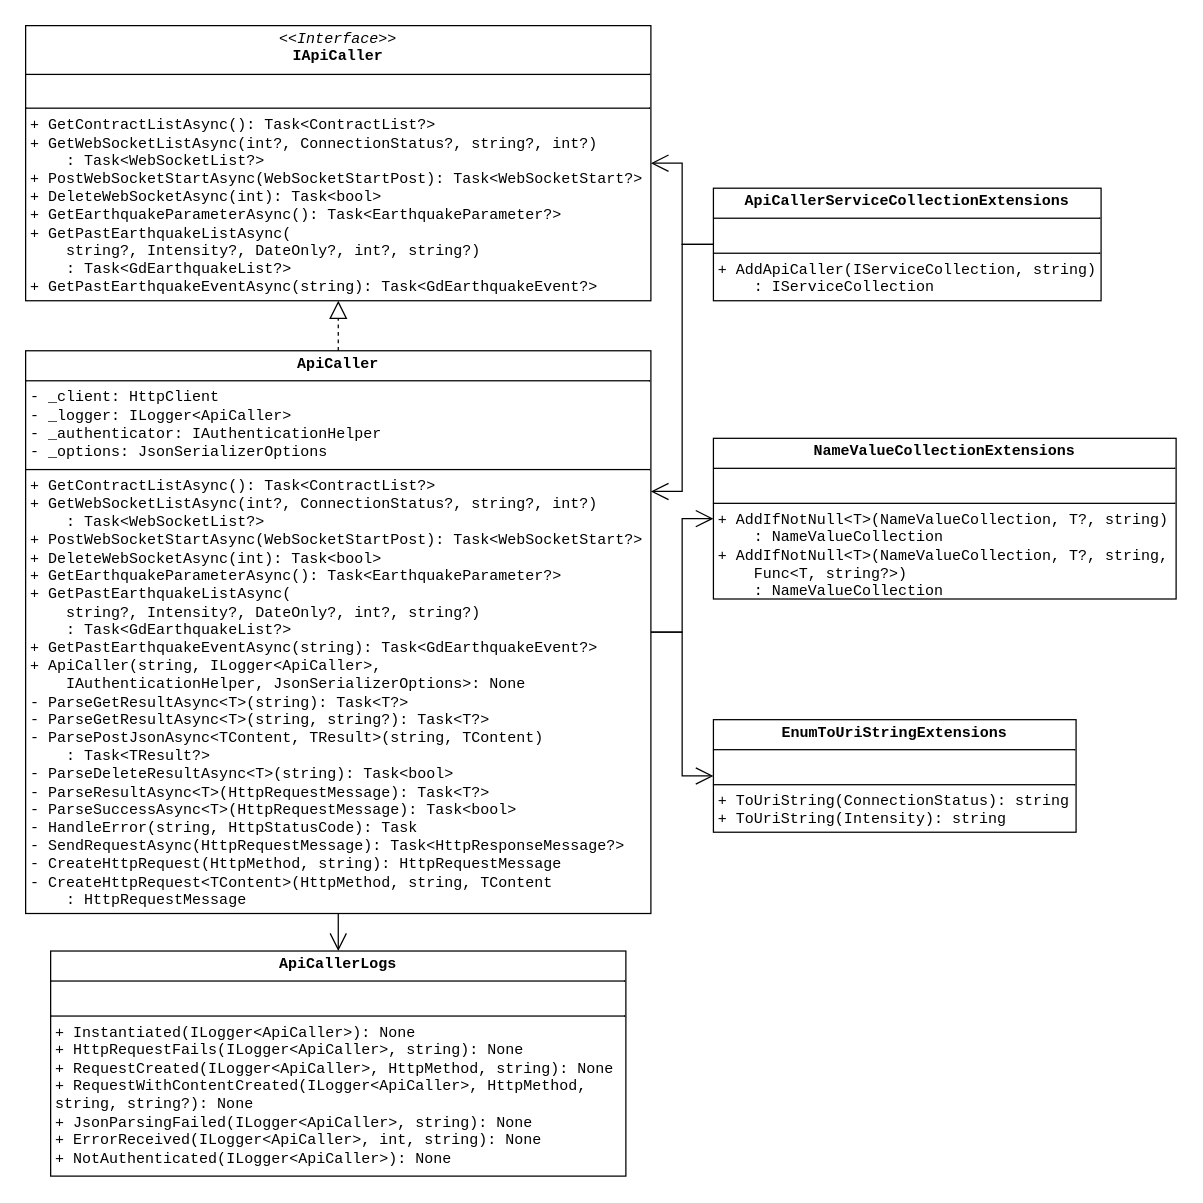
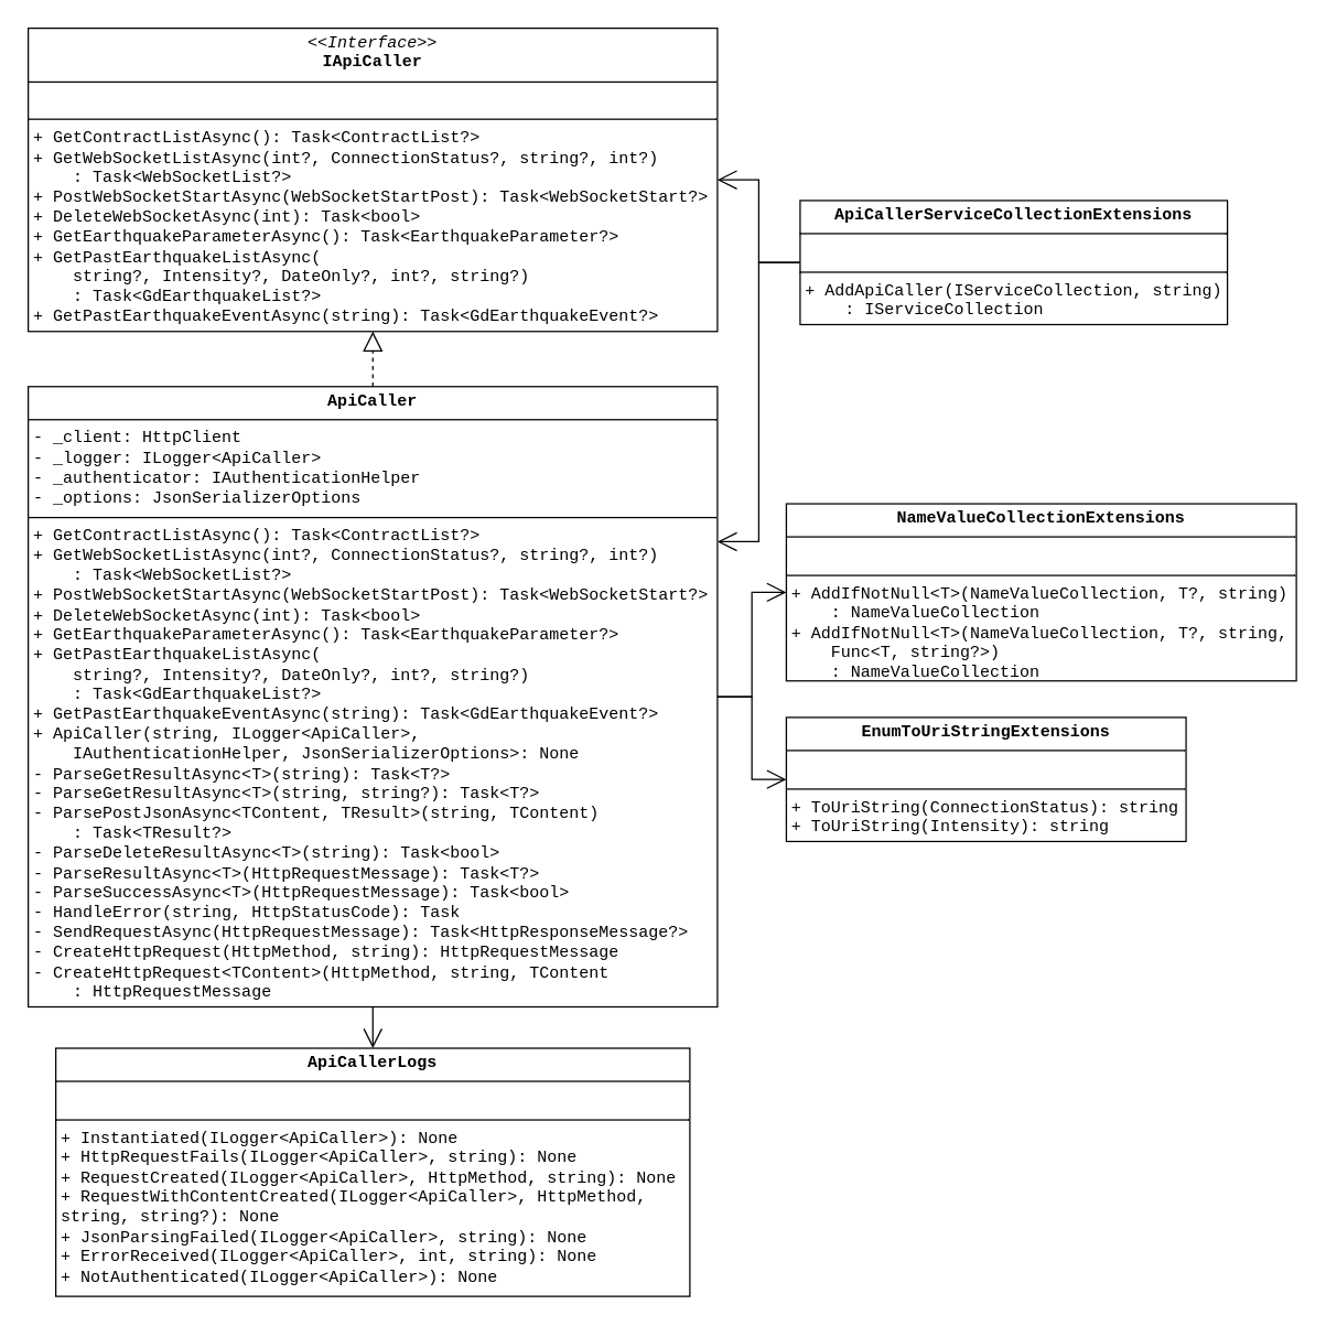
- <mxCell id="7" value="&lt;p style=&quot;margin:0px;margin-top:4px;text-align:center;&quot;&gt;&lt;b&gt;ApiCallerServiceCollectionExtensions&lt;/b&gt;&lt;/p&gt;&lt;hr size=&quot;1&quot; style=&quot;border-style:solid;&quot;&gt;&lt;p style=&quot;margin:0px;margin-left:4px;&quot;&gt;&lt;br&gt;&lt;/p&gt;&lt;hr size=&quot;1&quot; style=&quot;border-style:solid;&quot;&gt;&lt;p style=&quot;margin:0px;margin-left:4px;&quot;&gt;+ AddApiCaller(IServiceCollection, string)&lt;/p&gt;&lt;p style=&quot;margin:0px;margin-left:4px;&quot;&gt;&amp;nbsp; &amp;nbsp; : IServiceCollection&lt;/p&gt;" style="verticalAlign=top;align=left;overflow=fill;html=1;whiteSpace=wrap;fontFamily=Courier New;" vertex="1" parent="1"><mxGeometry x="570" y="150" width="310" height="90" as="geometry" /></mxCell>
+ <mxCell id="7" value="&lt;p style=&quot;margin:0px;margin-top:4px;text-align:center;&quot;&gt;&lt;b&gt;ApiCallerServiceCollectionExtensions&lt;/b&gt;&lt;/p&gt;&lt;hr size=&quot;1&quot; style=&quot;border-style:solid;&quot;&gt;&lt;p style=&quot;margin:0px;margin-left:4px;&quot;&gt;&lt;br&gt;&lt;/p&gt;&lt;hr size=&quot;1&quot; style=&quot;border-style:solid;&quot;&gt;&lt;p style=&quot;margin:0px;margin-left:4px;&quot;&gt;+ AddApiCaller(IServiceCollection, string)&lt;/p&gt;&lt;p style=&quot;margin:0px;margin-left:4px;&quot;&gt;&amp;nbsp; &amp;nbsp; : IServiceCollection&lt;/p&gt;" style="verticalAlign=top;align=left;overflow=fill;html=1;whiteSpace=wrap;fontFamily=Courier New;" vertex="1" parent="1"><mxGeometry x="580" y="145" width="310" height="90" as="geometry" /></mxCell>
- <mxCell id="6" value="&lt;p style=&quot;margin:0px;margin-top:4px;text-align:center;&quot;&gt;&lt;b&gt;NameValueCollectionExtensions&lt;/b&gt;&lt;/p&gt;&lt;hr size=&quot;1&quot; style=&quot;border-style:solid;&quot;&gt;&lt;p style=&quot;margin:0px;margin-left:4px;&quot;&gt;&lt;br&gt;&lt;/p&gt;&lt;hr size=&quot;1&quot; style=&quot;border-style:solid;&quot;&gt;&lt;p style=&quot;margin:0px;margin-left:4px;&quot;&gt;+ AddIfNotNull&amp;lt;T&amp;gt;(NameValueCollection, T?, string)&lt;/p&gt;&lt;p style=&quot;margin:0px;margin-left:4px;&quot;&gt;&amp;nbsp; &amp;nbsp; : NameValueCollection&lt;/p&gt;&lt;p style=&quot;margin:0px;margin-left:4px;&quot;&gt;+ AddIfNotNull&amp;lt;T&amp;gt;(NameValueCollection, T?, string,&lt;/p&gt;&lt;p style=&quot;margin:0px;margin-left:4px;&quot;&gt;&amp;nbsp; &amp;nbsp; Func&amp;lt;T, string?&amp;gt;)&lt;/p&gt;&lt;p style=&quot;margin:0px;margin-left:4px;&quot;&gt;&amp;nbsp; &amp;nbsp; : NameValueCollection&lt;/p&gt;" style="verticalAlign=top;align=left;overflow=fill;html=1;whiteSpace=wrap;fontFamily=Courier New;" vertex="1" parent="1"><mxGeometry x="570" y="350" width="370" height="128.5" as="geometry" /></mxCell>
+ <mxCell id="6" value="&lt;p style=&quot;margin:0px;margin-top:4px;text-align:center;&quot;&gt;&lt;b&gt;NameValueCollectionExtensions&lt;/b&gt;&lt;/p&gt;&lt;hr size=&quot;1&quot; style=&quot;border-style:solid;&quot;&gt;&lt;p style=&quot;margin:0px;margin-left:4px;&quot;&gt;&lt;br&gt;&lt;/p&gt;&lt;hr size=&quot;1&quot; style=&quot;border-style:solid;&quot;&gt;&lt;p style=&quot;margin:0px;margin-left:4px;&quot;&gt;+ AddIfNotNull&amp;lt;T&amp;gt;(NameValueCollection, T?, string)&lt;/p&gt;&lt;p style=&quot;margin:0px;margin-left:4px;&quot;&gt;&amp;nbsp; &amp;nbsp; : NameValueCollection&lt;/p&gt;&lt;p style=&quot;margin:0px;margin-left:4px;&quot;&gt;+ AddIfNotNull&amp;lt;T&amp;gt;(NameValueCollection, T?, string,&lt;/p&gt;&lt;p style=&quot;margin:0px;margin-left:4px;&quot;&gt;&amp;nbsp; &amp;nbsp; Func&amp;lt;T, string?&amp;gt;)&lt;/p&gt;&lt;p style=&quot;margin:0px;margin-left:4px;&quot;&gt;&amp;nbsp; &amp;nbsp; : NameValueCollection&lt;/p&gt;" style="verticalAlign=top;align=left;overflow=fill;html=1;whiteSpace=wrap;fontFamily=Courier New;" vertex="1" parent="1"><mxGeometry x="570" y="365" width="370" height="128.5" as="geometry" /></mxCell>
- <mxCell id="5" value="&lt;p style=&quot;margin:0px;margin-top:4px;text-align:center;&quot;&gt;&lt;b&gt;EnumToUriStringExtensions&lt;/b&gt;&lt;/p&gt;&lt;hr size=&quot;1&quot; style=&quot;border-style:solid;&quot;&gt;&lt;p style=&quot;margin:0px;margin-left:4px;&quot;&gt;&lt;br&gt;&lt;/p&gt;&lt;hr size=&quot;1&quot; style=&quot;border-style:solid;&quot;&gt;&lt;p style=&quot;margin:0px;margin-left:4px;&quot;&gt;+ ToUriString(ConnectionStatus): string&lt;/p&gt;&lt;p style=&quot;margin:0px;margin-left:4px;&quot;&gt;+ ToUriString(Intensity): string&lt;/p&gt;" style="verticalAlign=top;align=left;overflow=fill;html=1;whiteSpace=wrap;fontFamily=Courier New;" vertex="1" parent="1"><mxGeometry x="570" y="575" width="290" height="90" as="geometry" /></mxCell>
+ <mxCell id="5" value="&lt;p style=&quot;margin:0px;margin-top:4px;text-align:center;&quot;&gt;&lt;b&gt;EnumToUriStringExtensions&lt;/b&gt;&lt;/p&gt;&lt;hr size=&quot;1&quot; style=&quot;border-style:solid;&quot;&gt;&lt;p style=&quot;margin:0px;margin-left:4px;&quot;&gt;&lt;br&gt;&lt;/p&gt;&lt;hr size=&quot;1&quot; style=&quot;border-style:solid;&quot;&gt;&lt;p style=&quot;margin:0px;margin-left:4px;&quot;&gt;+ ToUriString(ConnectionStatus): string&lt;/p&gt;&lt;p style=&quot;margin:0px;margin-left:4px;&quot;&gt;+ ToUriString(Intensity): string&lt;/p&gt;" style="verticalAlign=top;align=left;overflow=fill;html=1;whiteSpace=wrap;fontFamily=Courier New;" vertex="1" parent="1"><mxGeometry x="570" y="520" width="290" height="90" as="geometry" /></mxCell>
